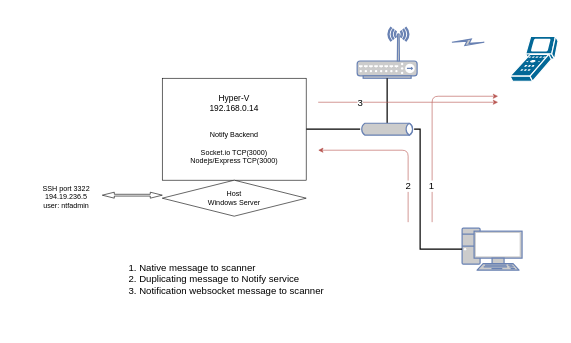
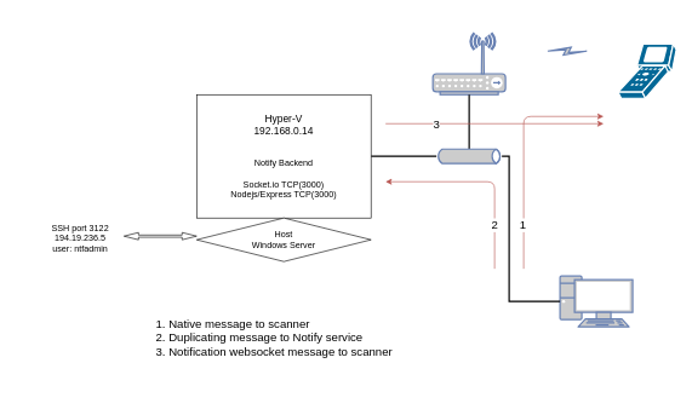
- <mxCell id="8" value="&lt;div&gt;SSH port 3322&lt;br&gt;&lt;div&gt;194.19.236.5&lt;/div&gt;&lt;/div&gt;&lt;div&gt;user: ntfadmin&lt;br&gt;&lt;/div&gt;&lt;div&gt;&lt;br&gt;&lt;/div&gt;" style="text;html=1;strokeColor=none;fillColor=none;align=center;verticalAlign=middle;whiteSpace=wrap;rounded=0;" vertex="1" parent="2"><mxGeometry y="280" width="180" height="70" as="geometry" /></mxCell>
+ <mxCell id="8" value="&lt;div&gt;SSH port 3122&lt;br&gt;&lt;div&gt;194.19.236.5&lt;/div&gt;&lt;/div&gt;&lt;div&gt;user: ntfadmin&lt;br&gt;&lt;/div&gt;&lt;div&gt;&lt;br&gt;&lt;/div&gt;" style="text;html=1;strokeColor=none;fillColor=none;align=center;verticalAlign=middle;whiteSpace=wrap;rounded=0;" vertex="1" parent="2"><mxGeometry y="280" width="180" height="70" as="geometry" /></mxCell>
